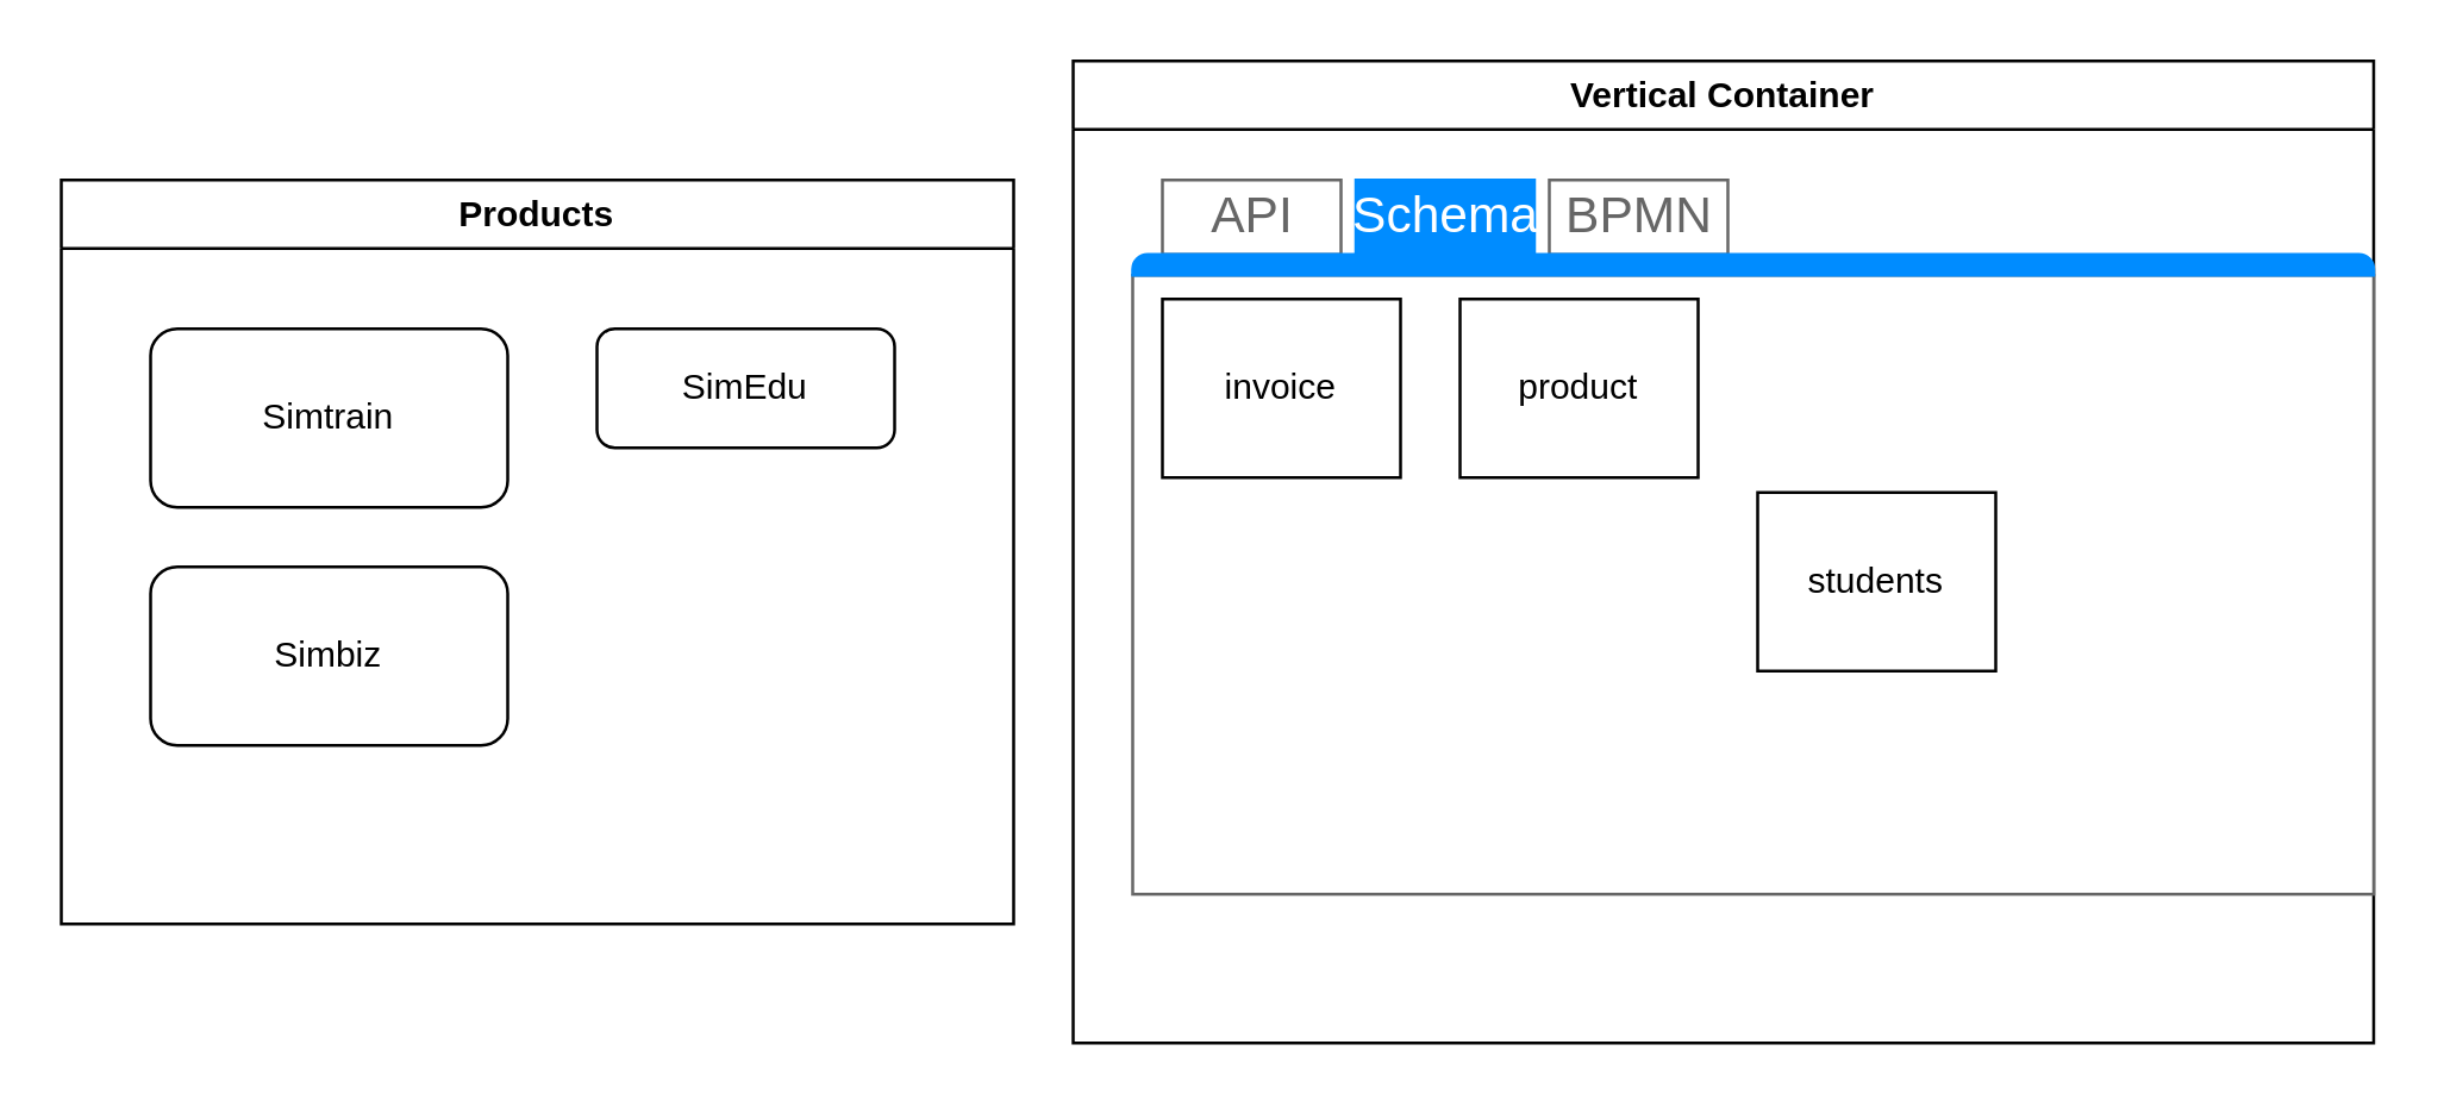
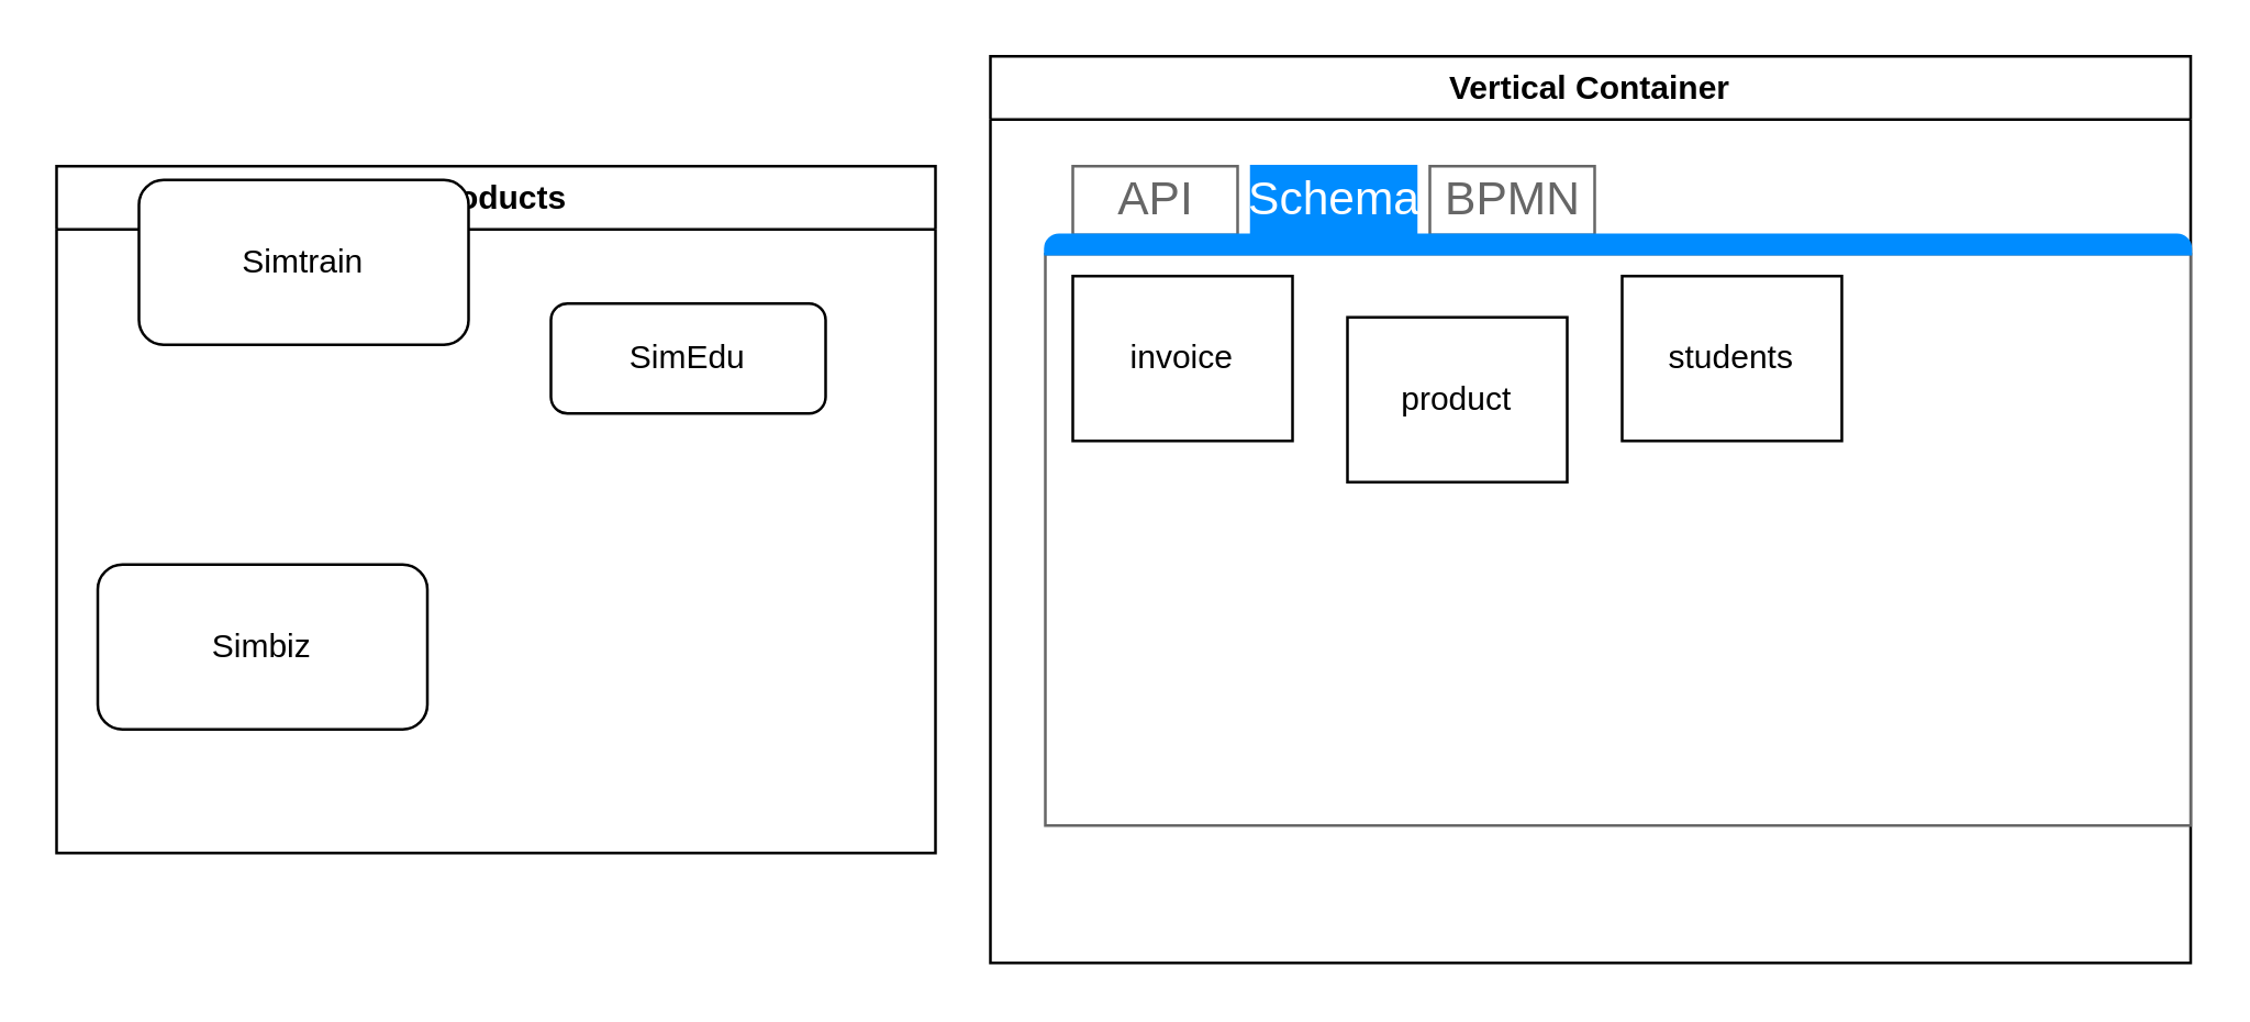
- <mxCell id="13" value="product" style="rounded=0;whiteSpace=wrap;html=1;" vertex="1" parent="7"><mxGeometry x="110" y="40" width="80" height="60" as="geometry" /></mxCell>
+ <mxCell id="13" value="product" style="rounded=0;whiteSpace=wrap;html=1;" vertex="1" parent="7"><mxGeometry x="110" y="55" width="80" height="60" as="geometry" /></mxCell>
- <mxCell id="3" value="Simtrain" style="rounded=1;whiteSpace=wrap;html=1;" vertex="1" parent="2"><mxGeometry x="30" y="50" width="120" height="60" as="geometry" /></mxCell>
+ <mxCell id="3" value="Simtrain" style="rounded=1;whiteSpace=wrap;html=1;" vertex="1" parent="2"><mxGeometry x="30" y="5" width="120" height="60" as="geometry" /></mxCell>
- <mxCell id="14" value="students" style="rounded=0;whiteSpace=wrap;html=1;" vertex="1" parent="7"><mxGeometry x="210" y="105" width="80" height="60" as="geometry" /></mxCell>
+ <mxCell id="14" value="students" style="rounded=0;whiteSpace=wrap;html=1;" vertex="1" parent="7"><mxGeometry x="210" y="40" width="80" height="60" as="geometry" /></mxCell>
- <mxCell id="4" value="Simbiz" style="rounded=1;whiteSpace=wrap;html=1;" vertex="1" parent="2"><mxGeometry x="30" y="130" width="120" height="60" as="geometry" /></mxCell>
+ <mxCell id="4" value="Simbiz" style="rounded=1;whiteSpace=wrap;html=1;" vertex="1" parent="2"><mxGeometry x="15" y="145" width="120" height="60" as="geometry" /></mxCell>
